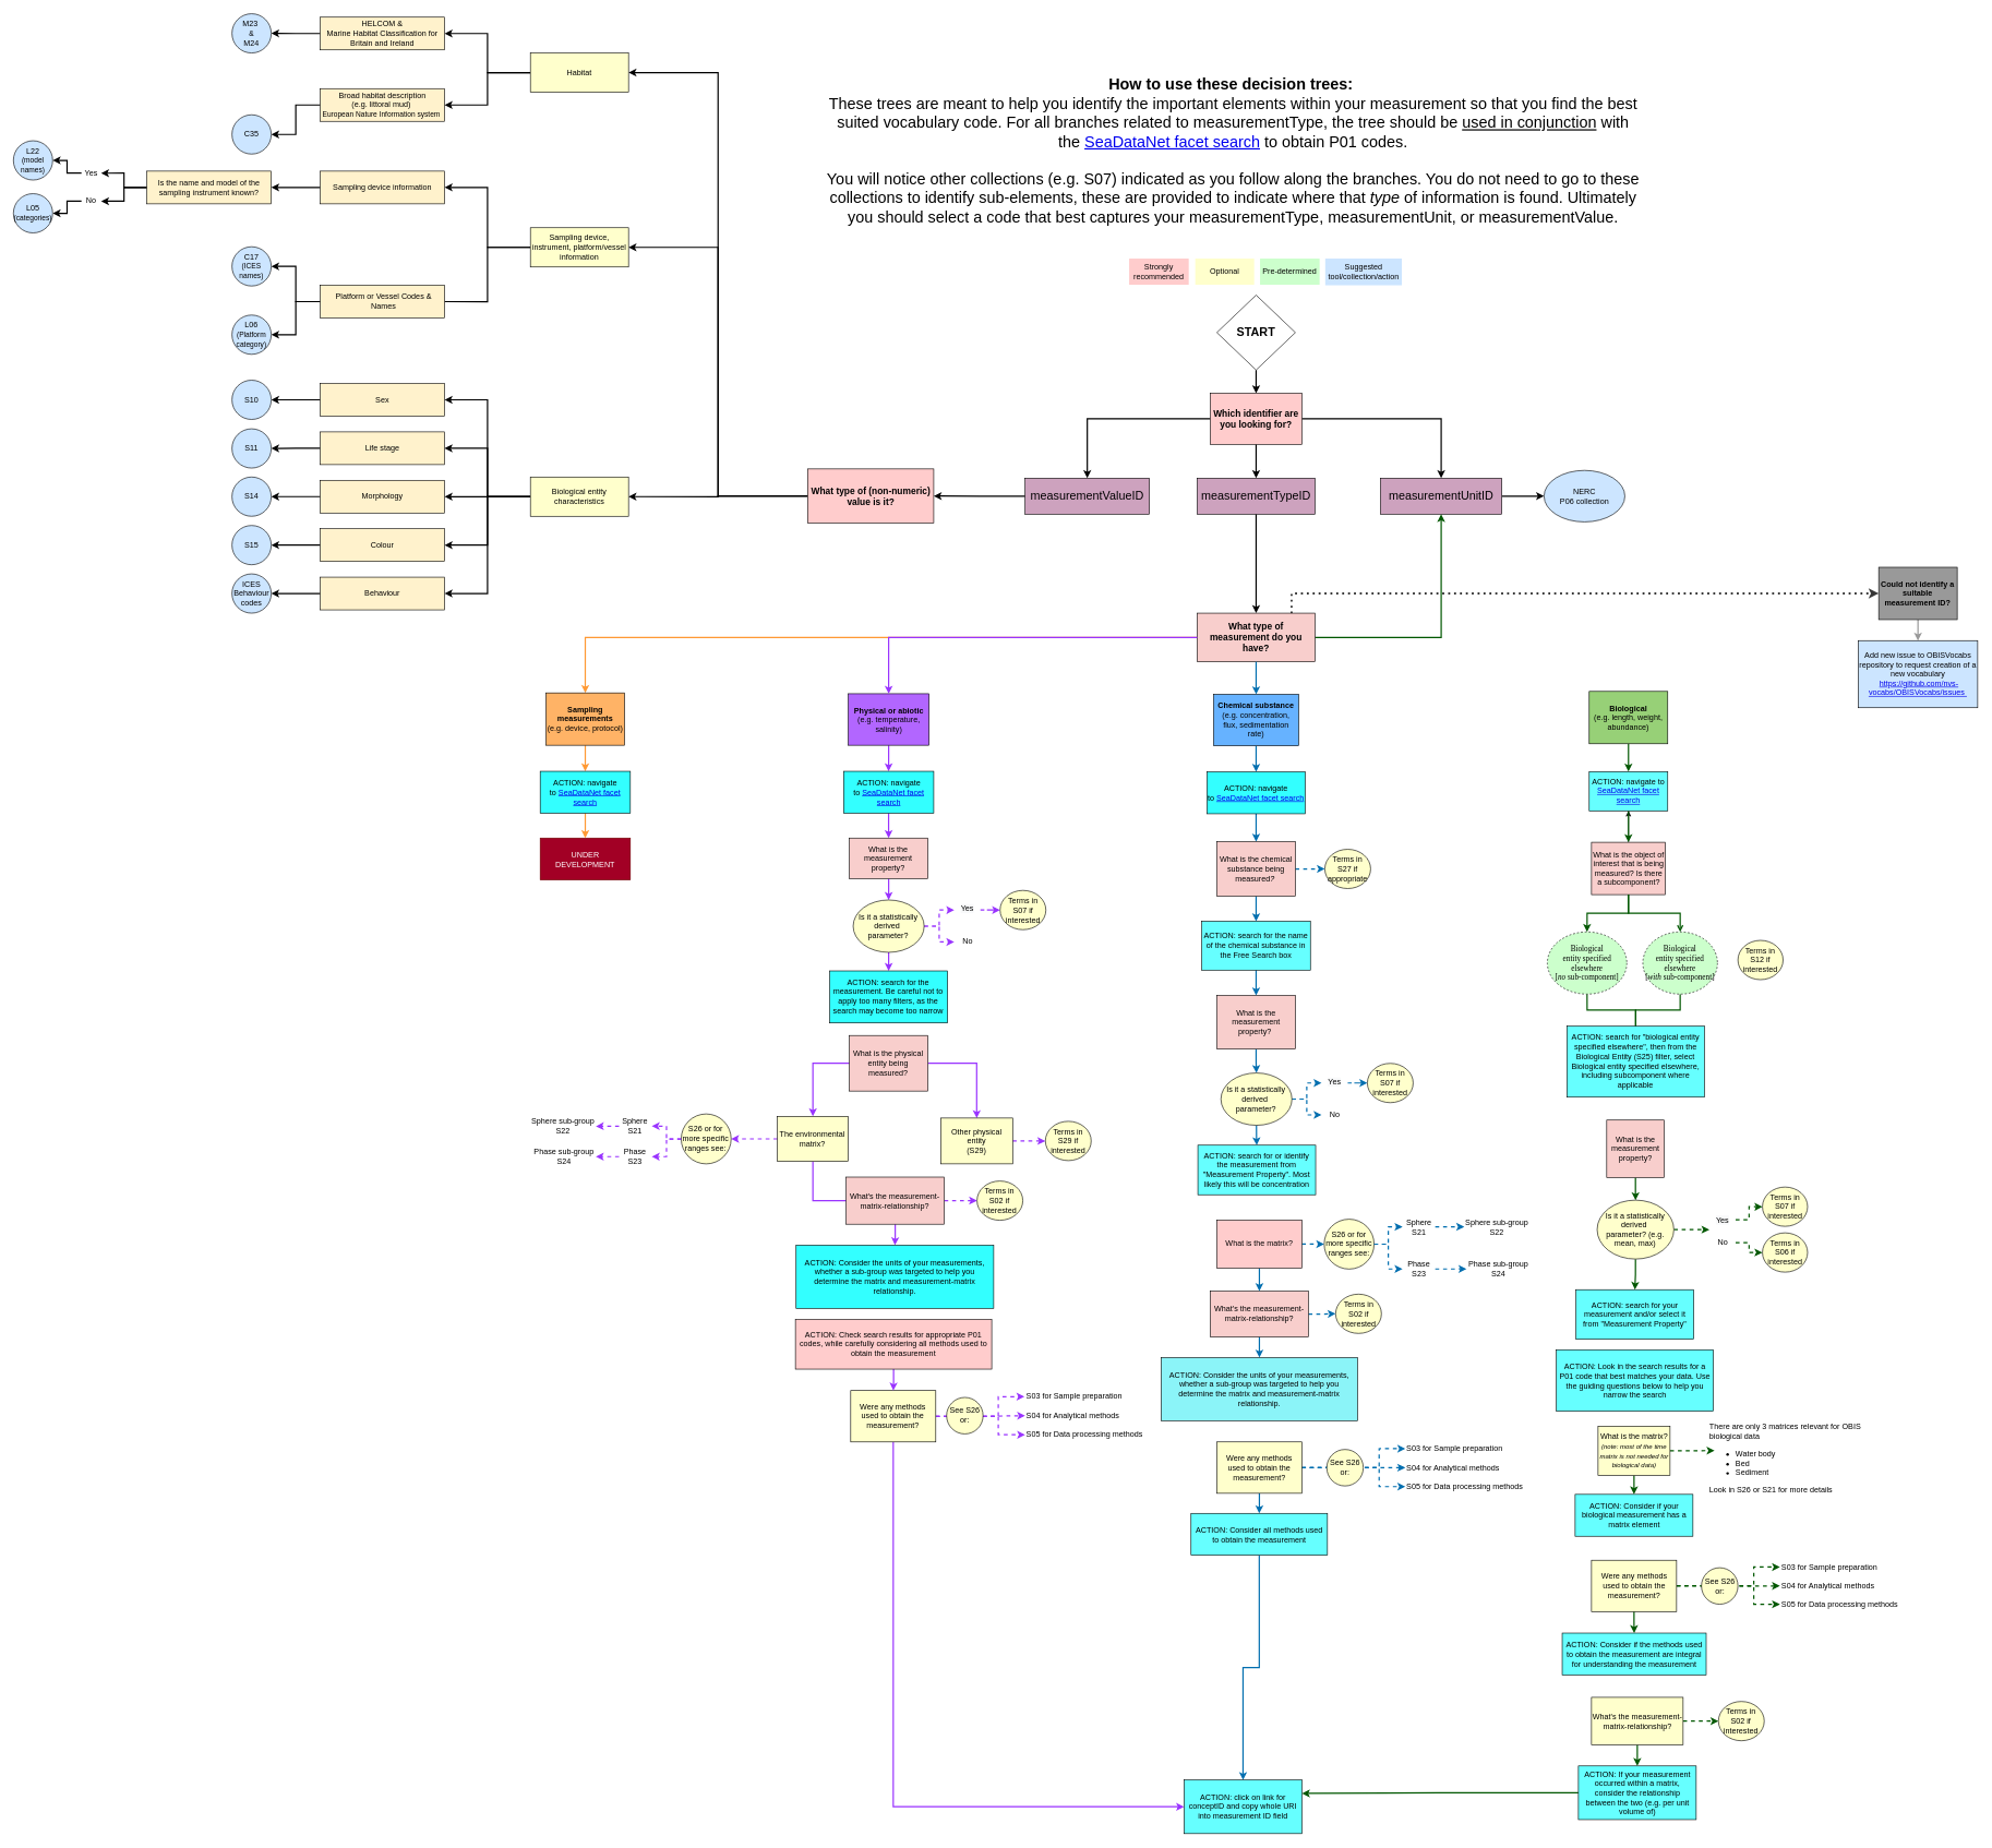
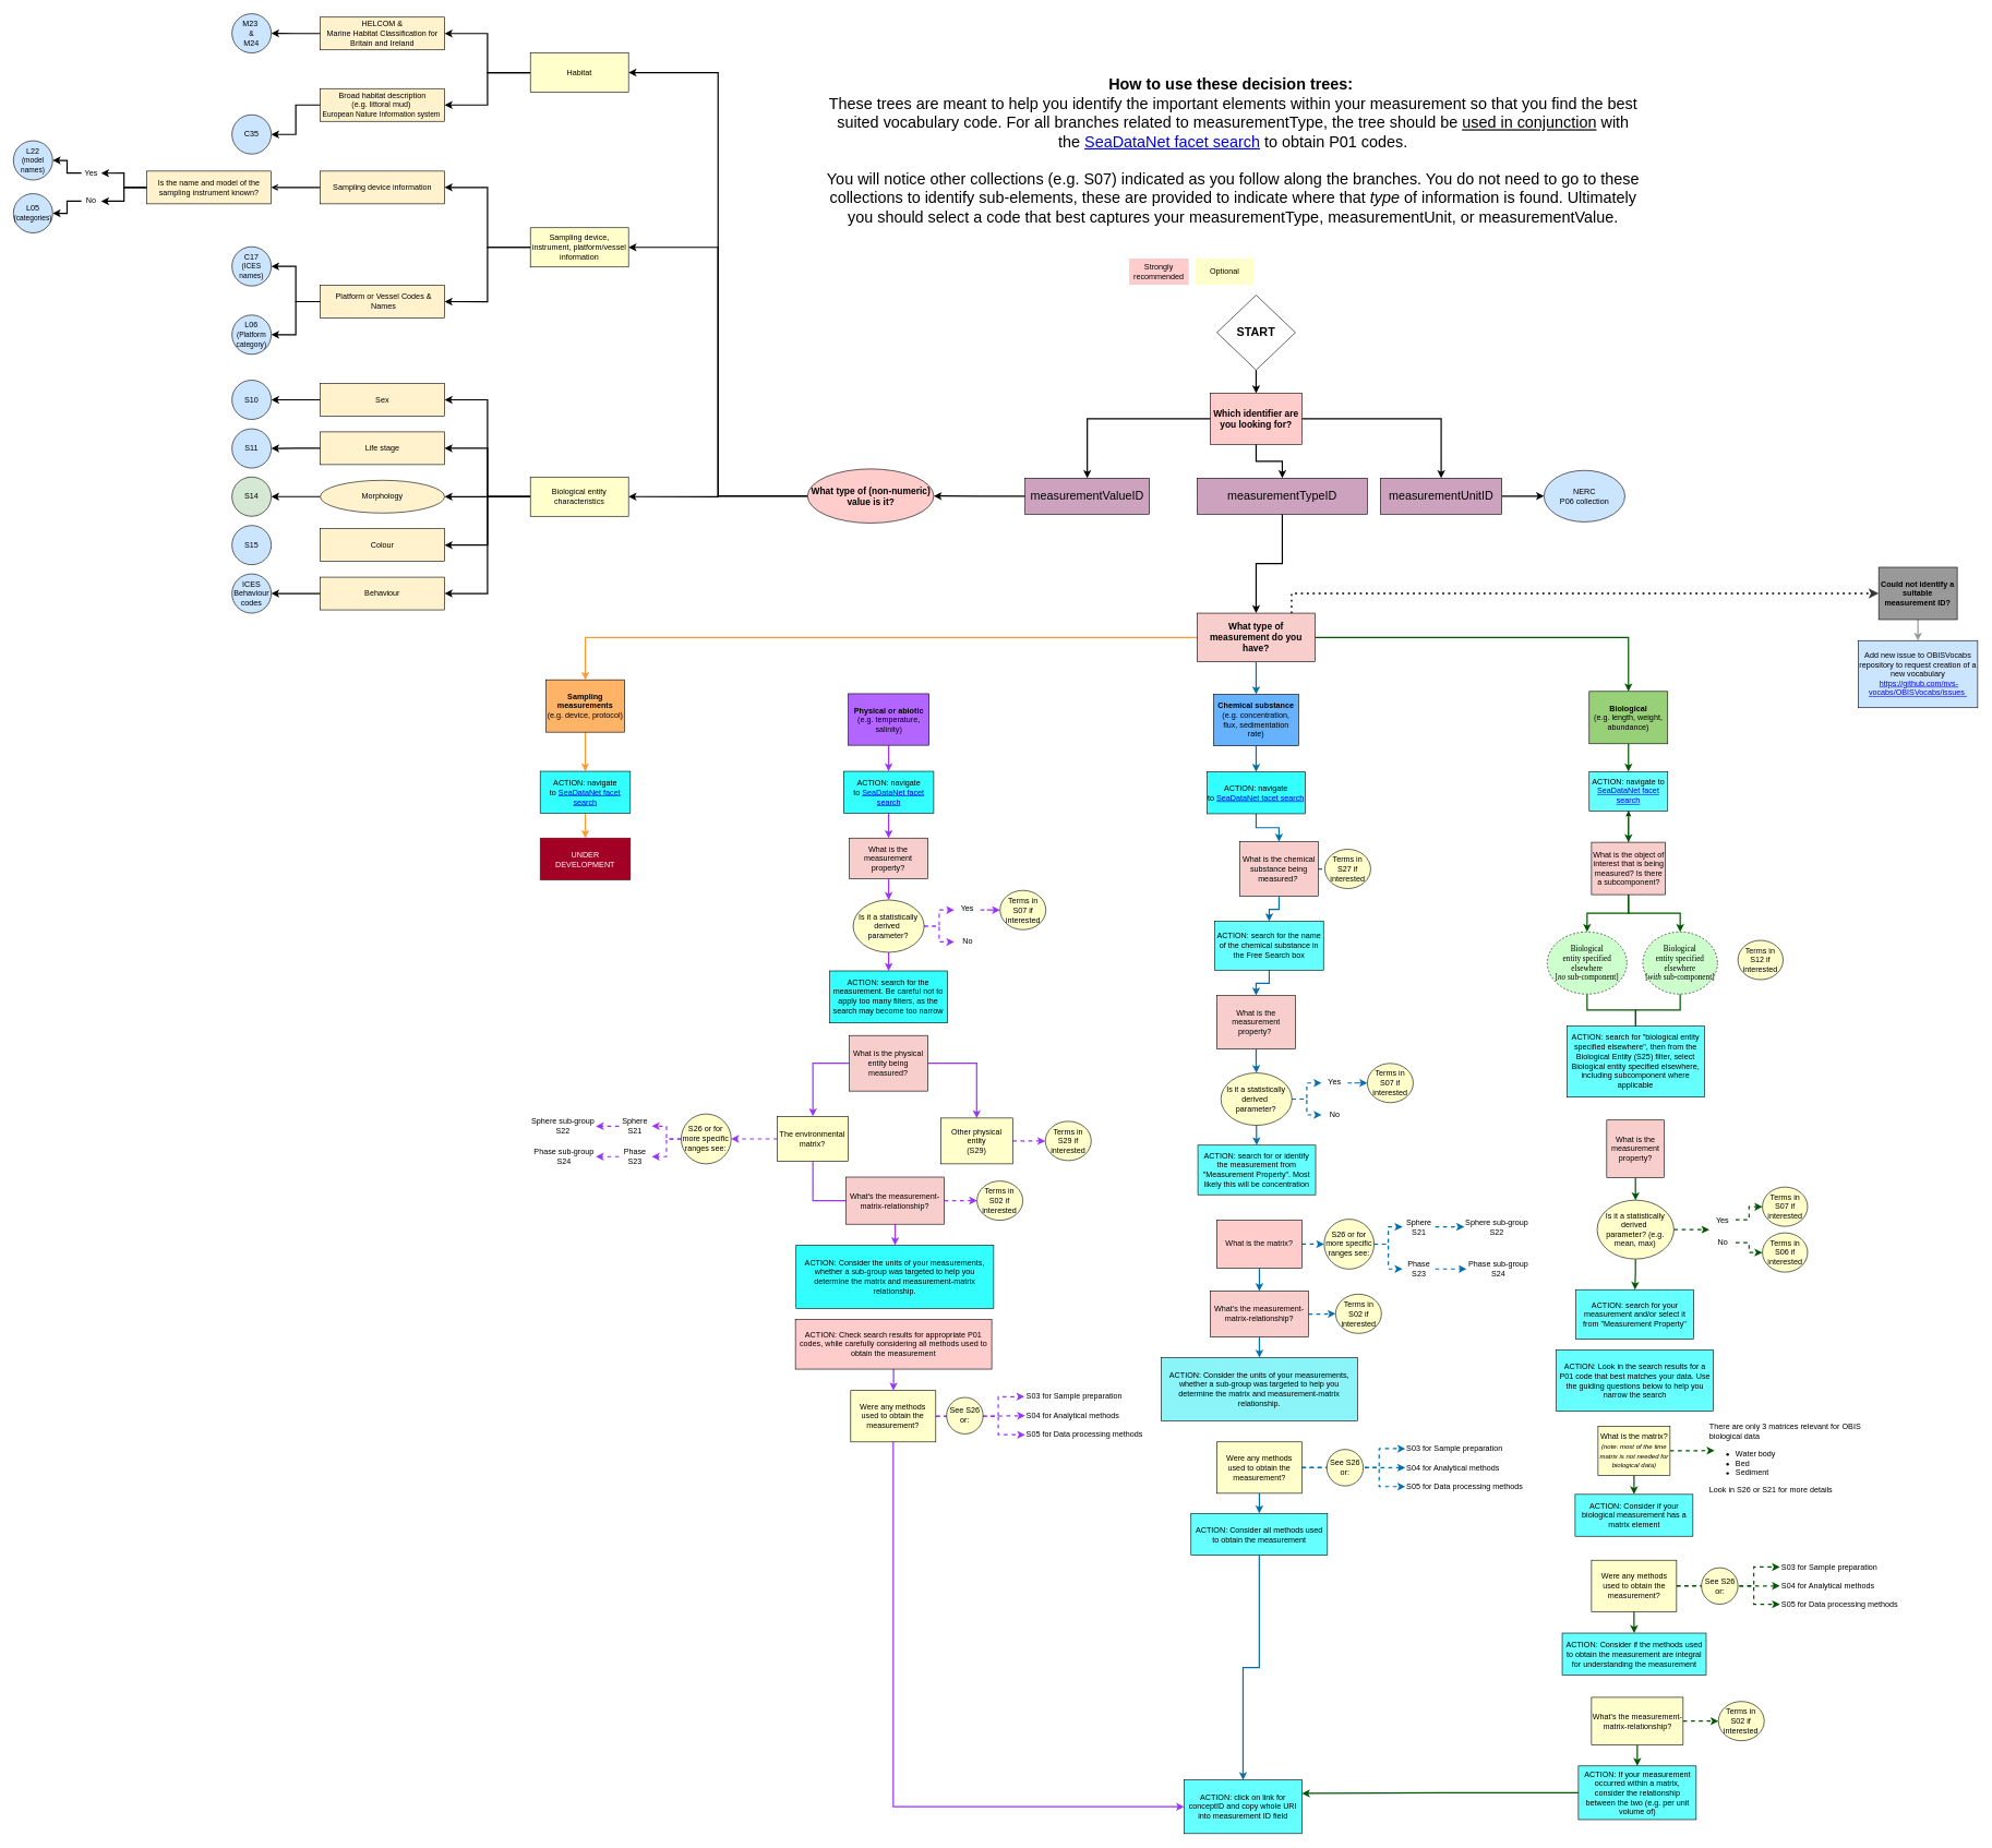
- <mxCell id="232" style="edgeStyle=orthogonalEdgeStyle;rounded=0;orthogonalLoop=1;jettySize=auto;html=1;entryX=1;entryY=0.5;entryDx=0;entryDy=0;strokeColor=default;strokeWidth=2;align=center;verticalAlign=middle;fontFamily=Helvetica;fontSize=11;fontColor=default;labelBackgroundColor=default;endArrow=classic;" edge="1" parent="1" source="233" target="225"><mxGeometry relative="1" as="geometry" /></mxCell>
+ <mxCell id="232" style="edgeStyle=orthogonalEdgeStyle;rounded=0;orthogonalLoop=1;jettySize=auto;html=1;entryX=1;entryY=0.5;entryDx=0;entryDy=0;strokeColor=default;strokeWidth=2;align=center;verticalAlign=middle;fontFamily=Helvetica;fontSize=11;fontColor=default;labelBackgroundColor=default;endArrow=open;" edge="1" parent="1" source="233" target="225"><mxGeometry relative="1" as="geometry" /></mxCell>
- <mxCell id="33" value="Pre-determined" style="text;html=1;strokeColor=none;fillColor=#CCFFCC;align=center;verticalAlign=middle;whiteSpace=wrap;rounded=0;" vertex="1" parent="1"><mxGeometry x="1925.01" y="394.16" width="91.01" height="40" as="geometry" /></mxCell>
- <mxCell id="72" value="Suggested tool/collection/action" style="text;html=1;strokeColor=none;fillColor=#CCE5FF;align=center;verticalAlign=middle;whiteSpace=wrap;rounded=0;" vertex="1" parent="1"><mxGeometry x="2024.66" y="394.16" width="116.99" height="40.82" as="geometry" /></mxCell>
- <mxCell id="55" style="edgeStyle=orthogonalEdgeStyle;rounded=0;orthogonalLoop=1;jettySize=auto;html=1;strokeWidth=2;exitX=0;exitY=0.5;exitDx=0;exitDy=0;entryX=1;entryY=0.5;entryDx=0;entryDy=0;endArrow=none;" edge="1" parent="1" source="180" target="62"><mxGeometry relative="1" as="geometry" /></mxCell>
+ <mxCell id="55" style="edgeStyle=orthogonalEdgeStyle;rounded=0;orthogonalLoop=1;jettySize=auto;html=1;strokeWidth=2;exitX=0;exitY=0.5;exitDx=0;exitDy=0;entryX=1;entryY=0.5;entryDx=0;entryDy=0;" edge="1" parent="1" source="180" target="62"><mxGeometry relative="1" as="geometry" /></mxCell>
- <mxCell id="218" value="S14" style="ellipse;whiteSpace=wrap;html=1;fillColor=#CCE5FF;" vertex="1" parent="1"><mxGeometry x="354" y="727.96" width="60" height="60" as="geometry" /></mxCell>
+ <mxCell id="218" value="S14" style="ellipse;whiteSpace=wrap;html=1;fillColor=#d5e8d4;" vertex="1" parent="1"><mxGeometry x="354" y="727.96" width="60" height="60" as="geometry" /></mxCell>
- <mxCell id="217" value="Morphology" style="whiteSpace=wrap;html=1;align=center;fillColor=#FFF2CC;" vertex="1" parent="1"><mxGeometry x="488.87" y="733" width="190" height="50" as="geometry" /></mxCell>
+ <mxCell id="217" value="Morphology" style="ellipse;whiteSpace=wrap;html=1;align=center;fillColor=#FFF2CC;" vertex="1" parent="1"><mxGeometry x="488.87" y="733" width="190" height="50" as="geometry" /></mxCell>
- <mxCell id="87" value="&lt;font style=&quot;font-size: 14px;&quot;&gt;What type of (non-numeric) value is it?&lt;/font&gt;" style="whiteSpace=wrap;html=1;fillColor=#FFCCCC;fontStyle=1" vertex="1" parent="1"><mxGeometry x="1233.62" y="715.61" width="192.74" height="82.78" as="geometry" /></mxCell>
+ <mxCell id="87" value="&lt;font style=&quot;font-size: 14px;&quot;&gt;What type of (non-numeric) value is it?&lt;/font&gt;" style="ellipse;whiteSpace=wrap;html=1;fillColor=#FFCCCC;fontStyle=1;" vertex="1" parent="1"><mxGeometry x="1233.62" y="715.61" width="192.74" height="82.78" as="geometry" /></mxCell>
- <mxCell id="52" value="&lt;font style=&quot;font-size: 18px;&quot;&gt;measurementTypeID&lt;/font&gt;" style="whiteSpace=wrap;html=1;align=center;fillColor=#CDA2BE;" vertex="1" parent="1"><mxGeometry x="1829" y="729.72" width="180" height="55" as="geometry" /></mxCell>
+ <mxCell id="52" value="&lt;font style=&quot;font-size: 18px;&quot;&gt;measurementTypeID&lt;/font&gt;" style="whiteSpace=wrap;html=1;align=center;fillColor=#CDA2BE;" vertex="1" parent="1"><mxGeometry x="1829" y="729.72" width="260" height="55" as="geometry" /></mxCell>
- <mxCell id="220" style="edgeStyle=orthogonalEdgeStyle;rounded=0;orthogonalLoop=1;jettySize=auto;html=1;entryX=1;entryY=0.5;entryDx=0;entryDy=0;strokeColor=default;strokeWidth=2;align=center;verticalAlign=middle;fontFamily=Helvetica;fontSize=11;fontColor=default;labelBackgroundColor=default;endArrow=classic;" edge="1" parent="1" source="221" target="222"><mxGeometry relative="1" as="geometry" /></mxCell>
- <mxCell id="35" value="" style="edgeStyle=orthogonalEdgeStyle;rounded=0;orthogonalLoop=1;jettySize=auto;html=1;strokeWidth=2;strokeColor=#005700;fillColor=#008a00;" edge="1" parent="1" source="38" target="54"><mxGeometry relative="1" as="geometry"><mxPoint x="2634" y="1020" as="targetPoint" /></mxGeometry></mxCell>
+ <mxCell id="35" value="" style="edgeStyle=orthogonalEdgeStyle;rounded=0;orthogonalLoop=1;jettySize=auto;html=1;strokeWidth=2;strokeColor=#005700;fillColor=#008a00;entryX=0.5;entryY=0;entryDx=0;entryDy=0;" edge="1" parent="1" source="38" target="67"><mxGeometry relative="1" as="geometry"><mxPoint x="2634" y="1020" as="targetPoint" /></mxGeometry></mxCell>
- <mxCell id="109" value="" style="edgeStyle=orthogonalEdgeStyle;rounded=0;orthogonalLoop=1;jettySize=auto;html=1;strokeColor=#9933FF;strokeWidth=2;entryX=0.5;entryY=0;entryDx=0;entryDy=0;" edge="1" parent="1" source="38" target="41"><mxGeometry relative="1" as="geometry"><mxPoint x="1114" y="1030" as="targetPoint" /></mxGeometry></mxCell>
- <mxCell id="45" value="&lt;b&gt;Sampling measurements&lt;/b&gt;&lt;br&gt;(e.g. device, protocol)" style="whiteSpace=wrap;html=1;fillColor=#FFB366;" vertex="1" parent="1"><mxGeometry x="833.86" y="1057.86" width="120" height="80" as="geometry" /></mxCell>
+ <mxCell id="45" value="&lt;b&gt;Sampling measurements&lt;/b&gt;&lt;br&gt;(e.g. device, protocol)" style="whiteSpace=wrap;html=1;fillColor=#FFB366;" vertex="1" parent="1"><mxGeometry x="833.86" y="1037.86" width="120" height="80" as="geometry" /></mxCell>
- <mxCell id="75" value="What is the chemical substance being measured&lt;i&gt;?&amp;nbsp;&lt;br&gt;&lt;/i&gt;" style="whiteSpace=wrap;html=1;fillColor=#F8CECC;" vertex="1" parent="1"><mxGeometry x="1859" y="1285.15" width="120" height="83.39" as="geometry" /></mxCell>
+ <mxCell id="75" value="What is the chemical substance being measured&lt;i&gt;?&amp;nbsp;&lt;br&gt;&lt;/i&gt;" style="whiteSpace=wrap;html=1;fillColor=#F8CECC;" vertex="1" parent="1"><mxGeometry x="1894" y="1285.15" width="120" height="83.39" as="geometry" /></mxCell>
- <mxCell id="125" value="Terms in S27 if appropriate" style="ellipse;whiteSpace=wrap;html=1;fillColor=#FFFFCC;" vertex="1" parent="1"><mxGeometry x="2024" y="1296.84" width="70" height="60" as="geometry" /></mxCell>
+ <mxCell id="125" value="Terms in S27 if interested" style="ellipse;whiteSpace=wrap;html=1;fillColor=#FFFFCC;" vertex="1" parent="1"><mxGeometry x="2024" y="1296.84" width="70" height="60" as="geometry" /></mxCell>
- <mxCell id="122" style="edgeStyle=orthogonalEdgeStyle;rounded=0;orthogonalLoop=1;jettySize=auto;html=1;exitX=0.5;exitY=1;exitDx=0;exitDy=0;strokeWidth=2;strokeColor=#005700;fillColor=#008a00;endArrow=open;" edge="1" parent="1" source="27" target="120"><mxGeometry relative="1" as="geometry"><mxPoint x="2502" y="1376.13" as="sourcePoint" /><mxPoint x="2435" y="1433.13" as="targetPoint" /></mxGeometry></mxCell>
+ <mxCell id="122" style="edgeStyle=orthogonalEdgeStyle;rounded=0;orthogonalLoop=1;jettySize=auto;html=1;exitX=0.5;exitY=1;exitDx=0;exitDy=0;strokeWidth=2;strokeColor=#005700;fillColor=#008a00;" edge="1" parent="1" source="27" target="120"><mxGeometry relative="1" as="geometry"><mxPoint x="2502" y="1376.13" as="sourcePoint" /><mxPoint x="2435" y="1433.13" as="targetPoint" /></mxGeometry></mxCell>
- <mxCell id="192" value="ACTION: search for the name of the chemical substance in the Free Search box" style="whiteSpace=wrap;html=1;fillColor=#66FFFF;" vertex="1" parent="1"><mxGeometry x="1836" y="1406.85" width="166" height="74.63" as="geometry" /></mxCell>
+ <mxCell id="192" value="ACTION: search for the name of the chemical substance in the Free Search box" style="whiteSpace=wrap;html=1;fillColor=#66FFFF;" vertex="1" parent="1"><mxGeometry x="1856" y="1406.85" width="166" height="74.63" as="geometry" /></mxCell>
